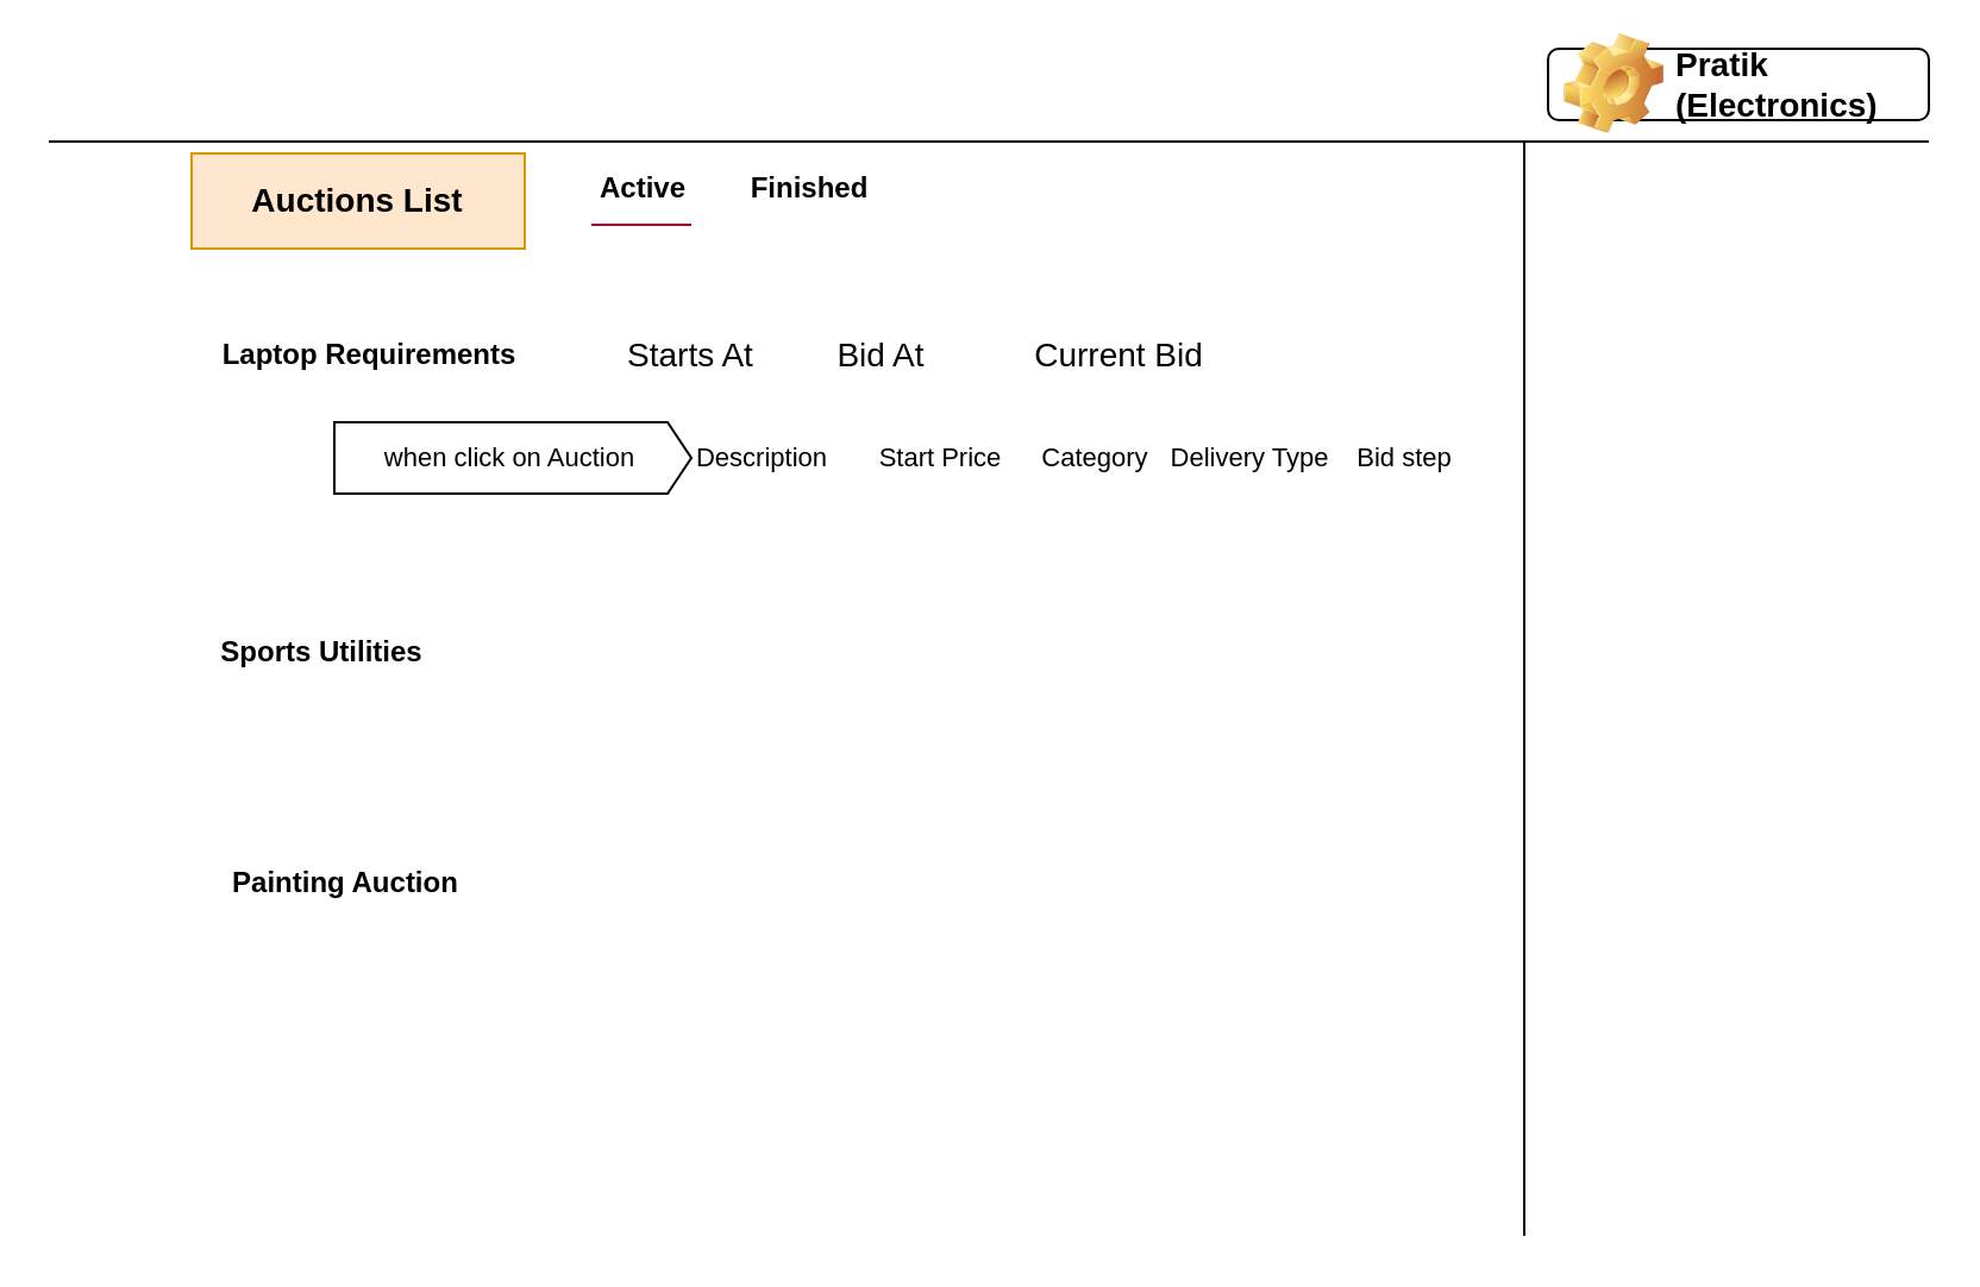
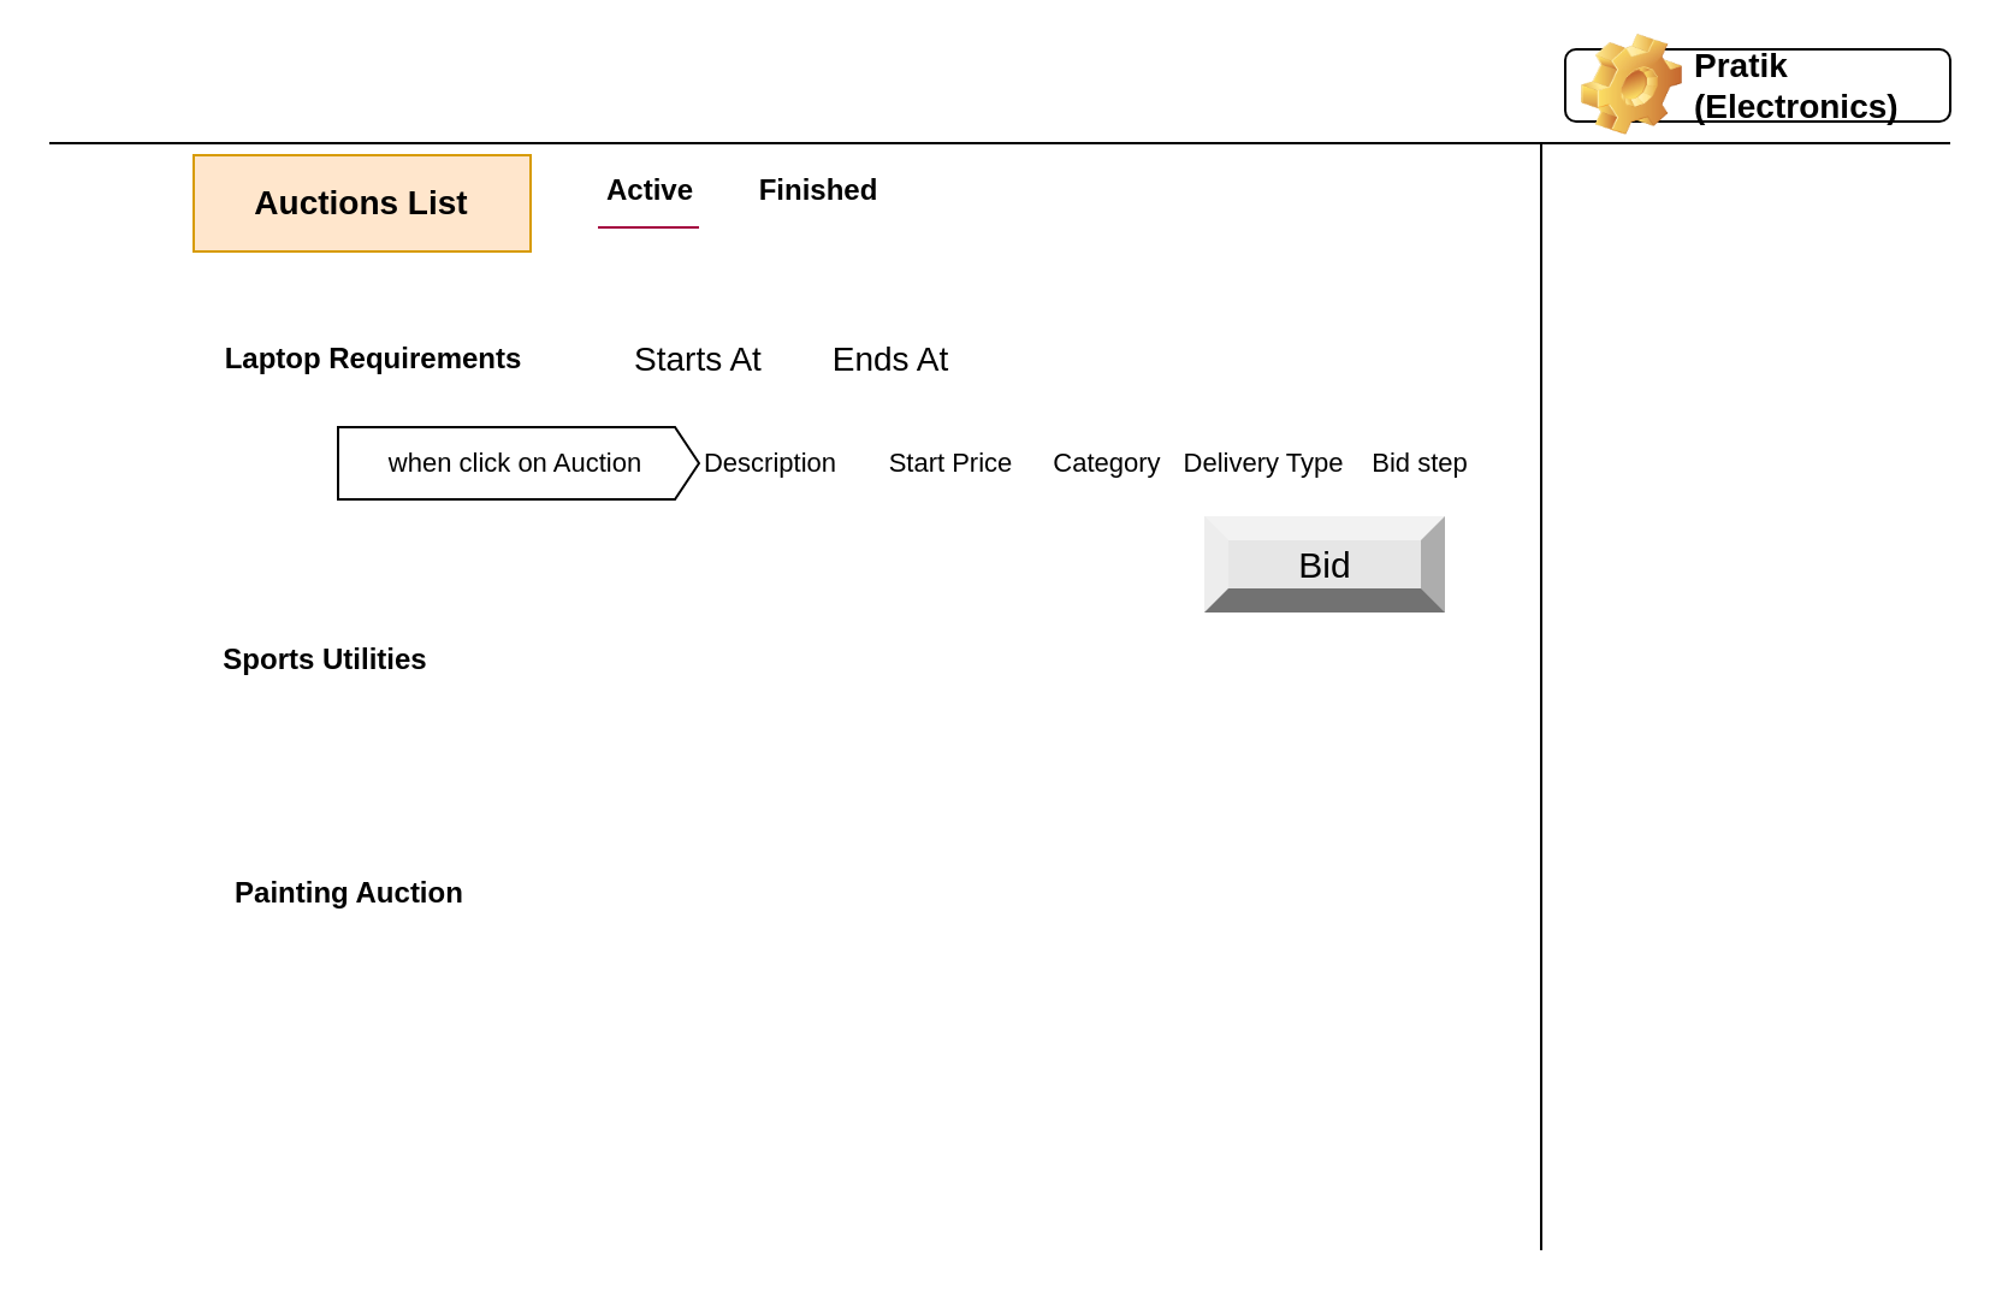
- <mxCell id="10" value="Bid At" style="text;html=1;strokeColor=none;fillColor=none;align=center;verticalAlign=middle;whiteSpace=wrap;rounded=0;fontSize=14;" vertex="1" parent="1"><mxGeometry x="340" y="134" width="60" height="30" as="geometry" /></mxCell>
+ <mxCell id="10" value="Ends At" style="text;html=1;strokeColor=none;fillColor=none;align=center;verticalAlign=middle;whiteSpace=wrap;rounded=0;fontSize=14;" vertex="1" parent="1"><mxGeometry x="340" y="134" width="60" height="30" as="geometry" /></mxCell>
- <mxCell id="11" value="Current Bid" style="text;html=1;strokeColor=none;fillColor=none;align=center;verticalAlign=middle;whiteSpace=wrap;rounded=0;fontSize=14;" vertex="1" parent="1"><mxGeometry x="430" y="134" width="80" height="30" as="geometry" /></mxCell>
+ <mxCell id="19" value="Bid" style="labelPosition=center;verticalLabelPosition=middle;align=center;html=1;shape=mxgraph.basic.shaded_button;dx=10;fillColor=#E6E6E6;strokeColor=none;fontSize=15;" vertex="1" parent="1"><mxGeometry x="500" y="214" width="100" height="40" as="geometry" /></mxCell>
